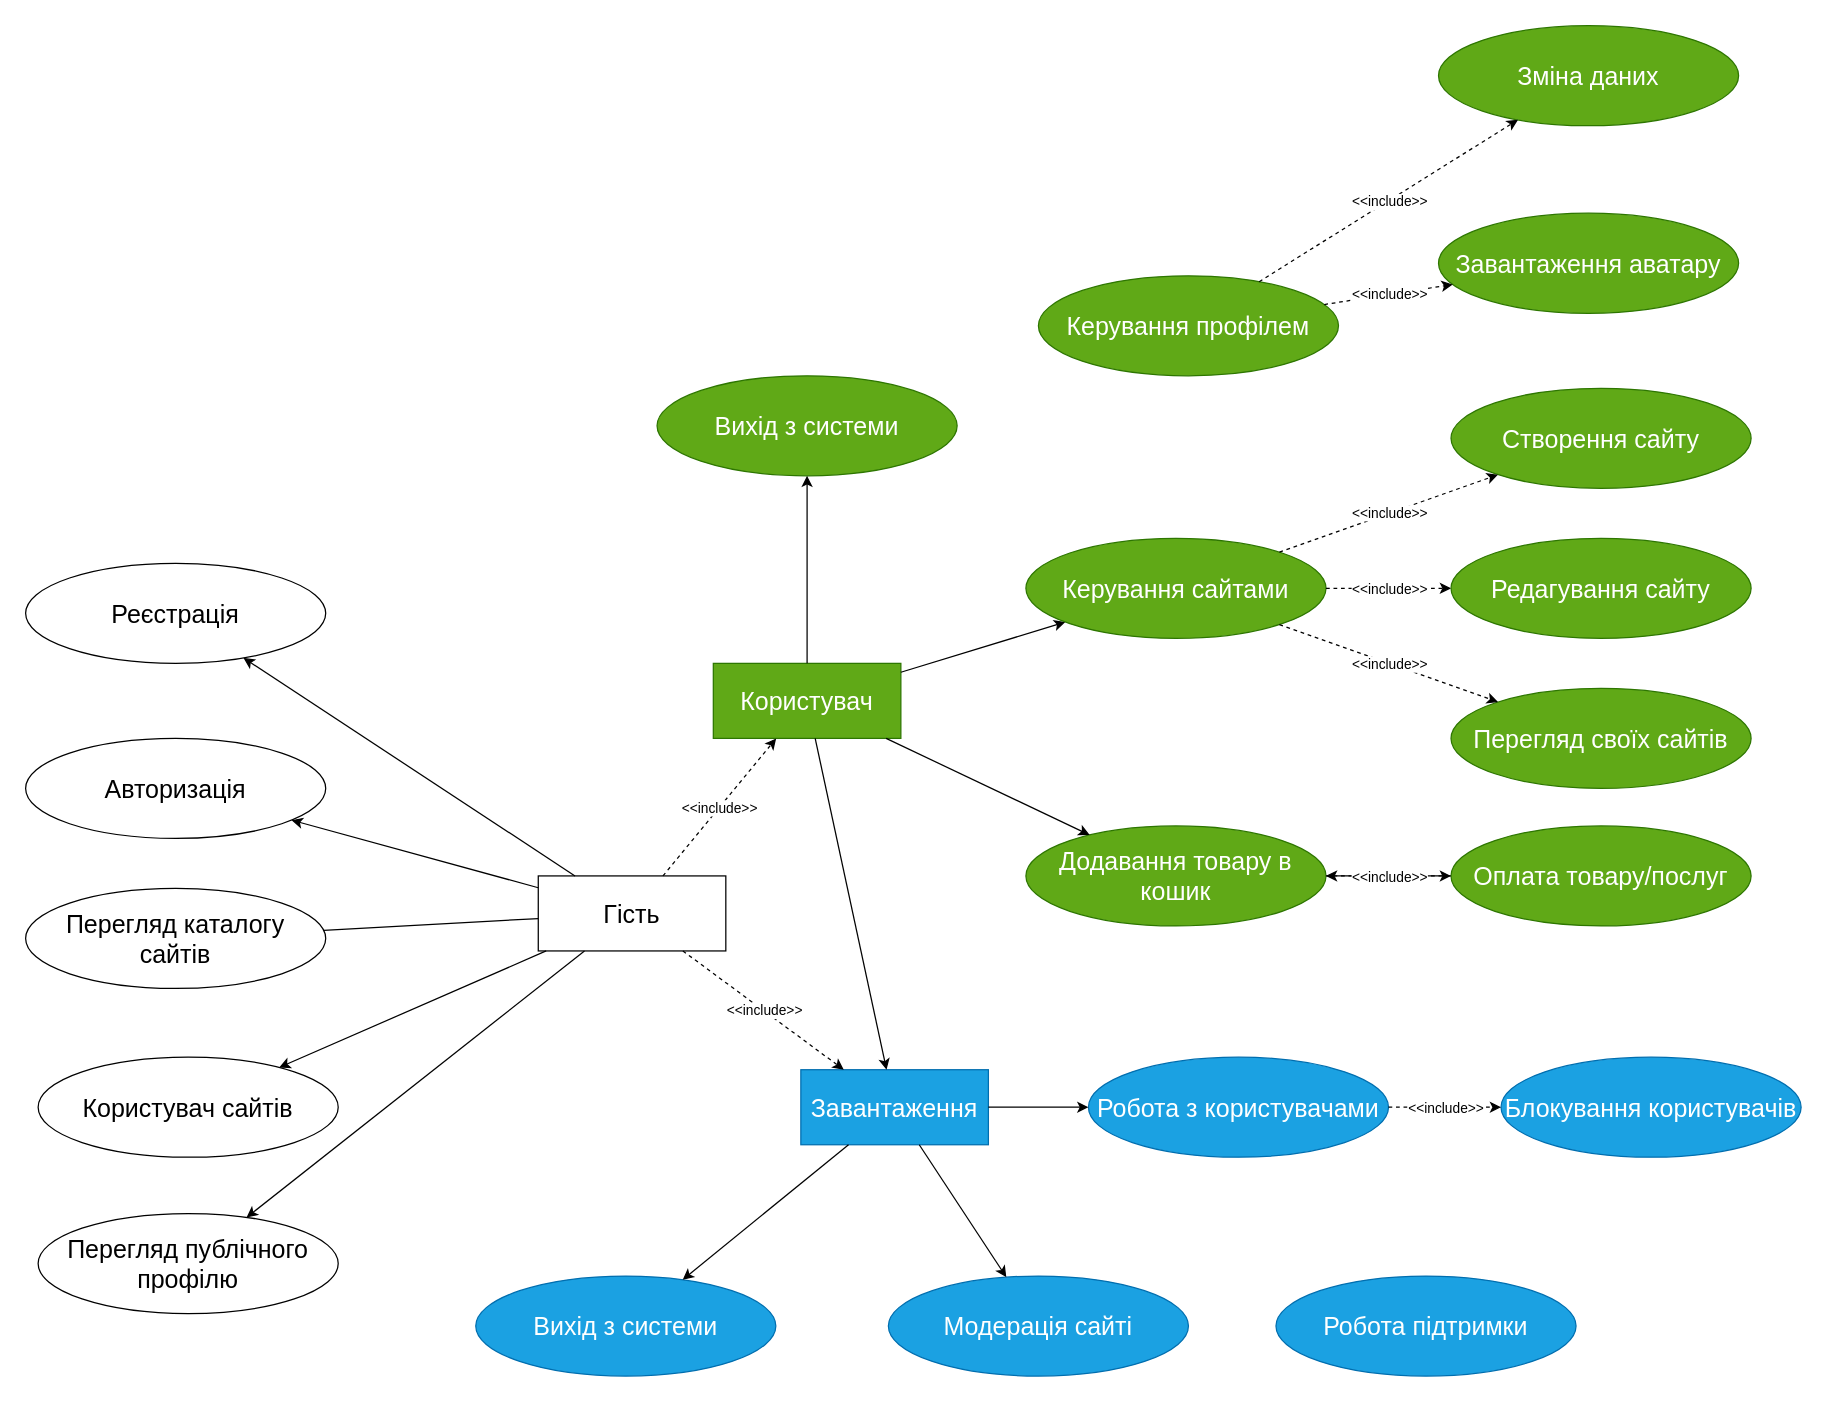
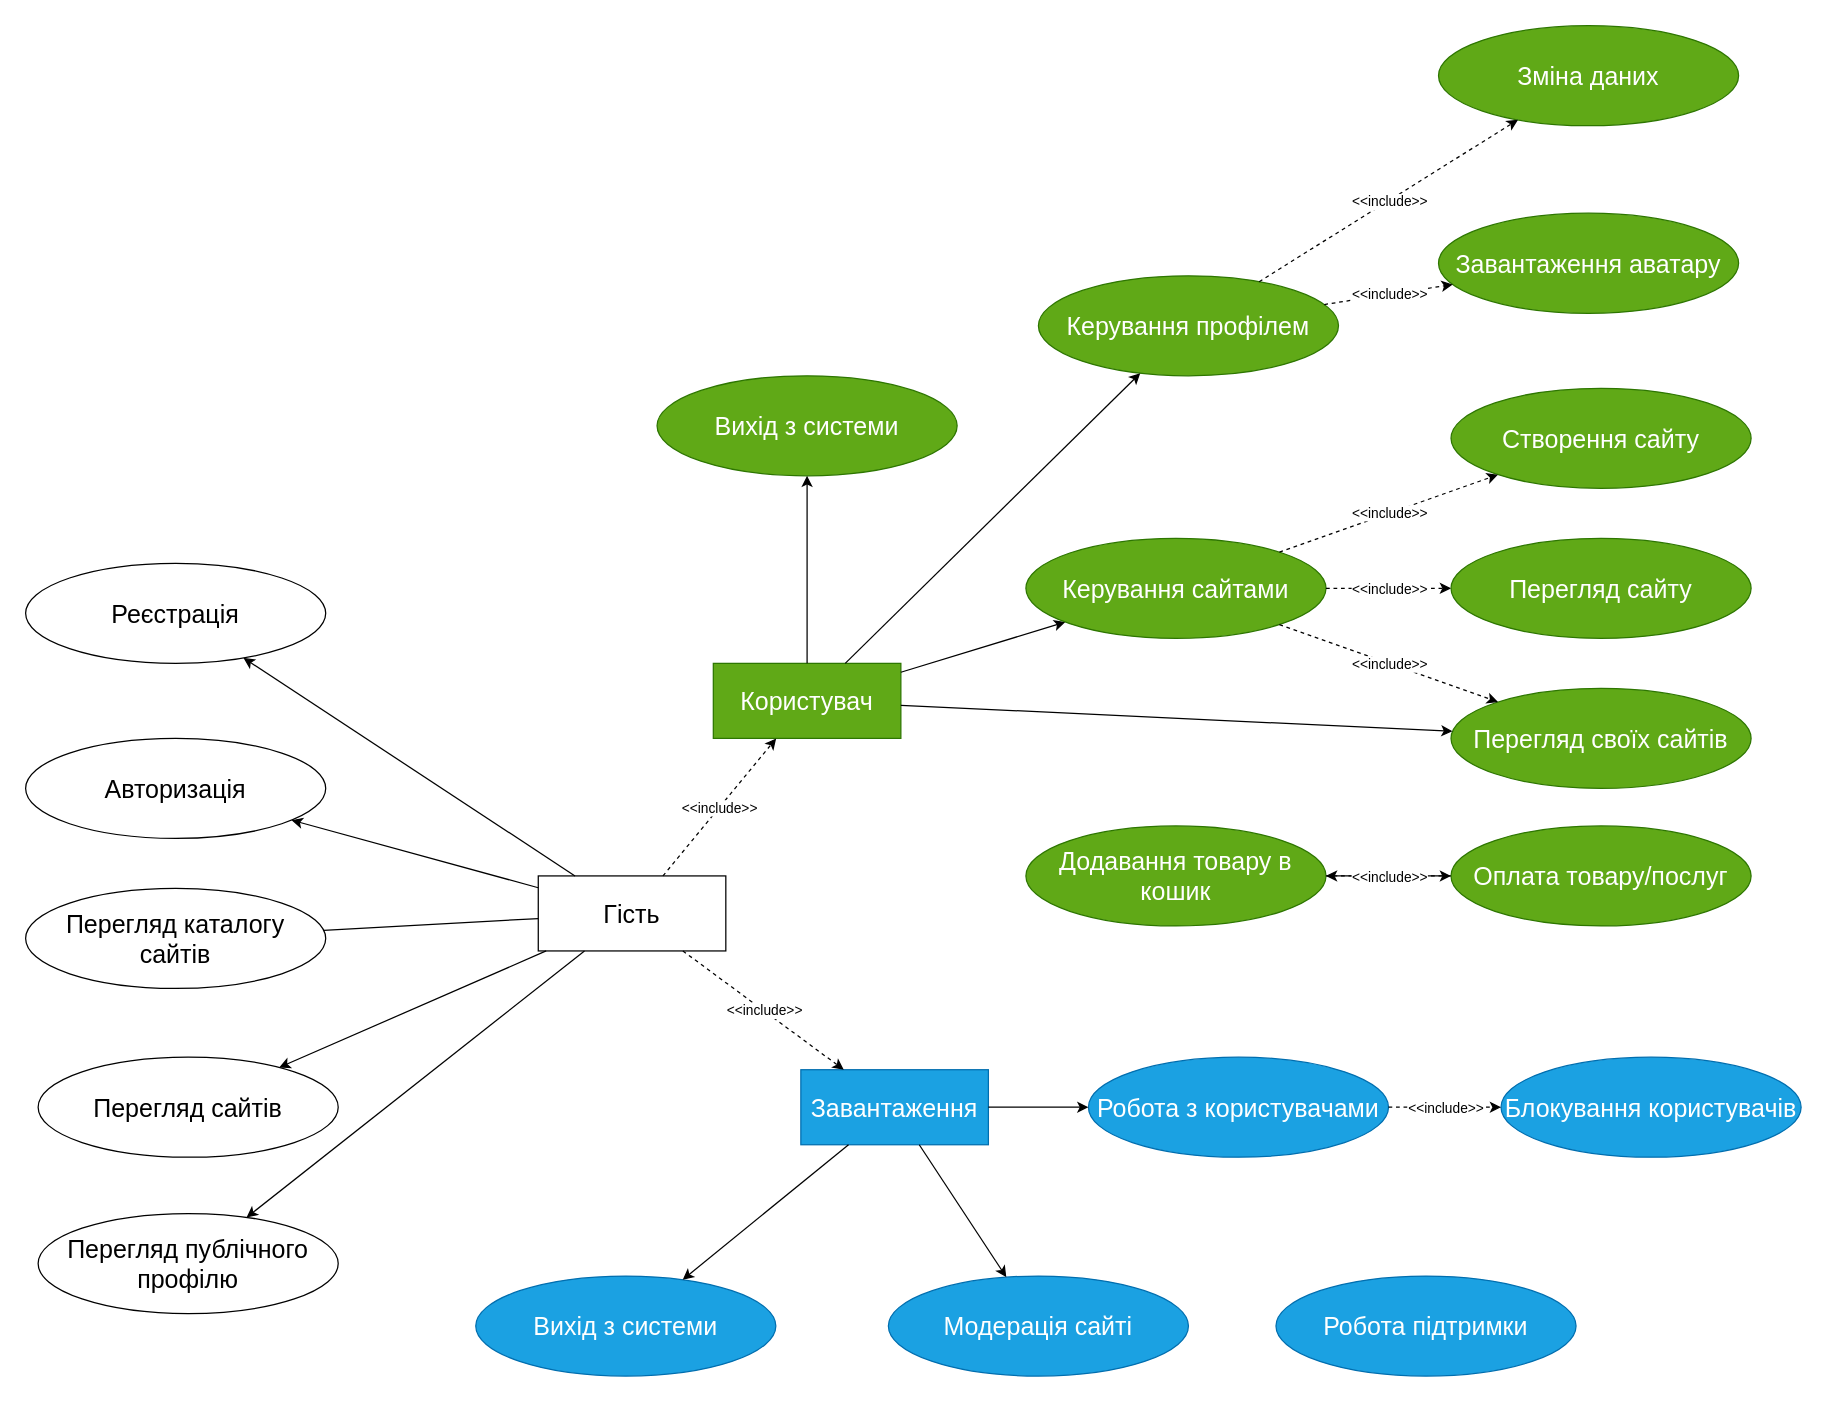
- <mxCell id="24" value="Редагування сайту" style="ellipse;whiteSpace=wrap;html=1;fillColor=#60a917;fontColor=#ffffff;strokeColor=#2D7600;fontSize=20;" parent="1" vertex="1"><mxGeometry x="1160" y="430" width="240" height="80" as="geometry" /></mxCell>
+ <mxCell id="24" value="Перегляд сайту" style="ellipse;whiteSpace=wrap;html=1;fillColor=#60a917;fontColor=#ffffff;strokeColor=#2D7600;fontSize=20;" parent="1" vertex="1"><mxGeometry x="1160" y="430" width="240" height="80" as="geometry" /></mxCell>
- <mxCell id="41" value="" style="endArrow=classic;html=1;rounded=0;" parent="1" source="3" target="40" edge="1"><mxGeometry relative="1" as="geometry"><mxPoint x="770" y="660" as="sourcePoint" /><mxPoint x="902" y="620" as="targetPoint" /></mxGeometry></mxCell>
+ <mxCell id="41" value="" style="endArrow=classic;html=1;rounded=0;" parent="1" source="3" target="25" edge="1"><mxGeometry relative="1" as="geometry"><mxPoint x="770" y="660" as="sourcePoint" /><mxPoint x="902" y="620" as="targetPoint" /></mxGeometry></mxCell>
- <mxCell id="11" value="" style="endArrow=classic;html=1;rounded=0;" parent="1" source="3" target="4" edge="1"><mxGeometry relative="1" as="geometry"><mxPoint x="780" y="1080" as="sourcePoint" /><mxPoint x="956" y="770" as="targetPoint" /></mxGeometry></mxCell>
+ <mxCell id="11" value="" style="endArrow=classic;html=1;rounded=0;" parent="1" source="3" target="10" edge="1"><mxGeometry relative="1" as="geometry"><mxPoint x="780" y="1080" as="sourcePoint" /><mxPoint x="956" y="770" as="targetPoint" /></mxGeometry></mxCell>
- <mxCell id="33" value="Користувач сайтів" style="ellipse;whiteSpace=wrap;html=1;fontSize=20;" parent="1" vertex="1"><mxGeometry x="30" y="845" width="240" height="80" as="geometry" /></mxCell>
+ <mxCell id="33" value="Перегляд сайтів" style="ellipse;whiteSpace=wrap;html=1;fontSize=20;" parent="1" vertex="1"><mxGeometry x="30" y="845" width="240" height="80" as="geometry" /></mxCell>
